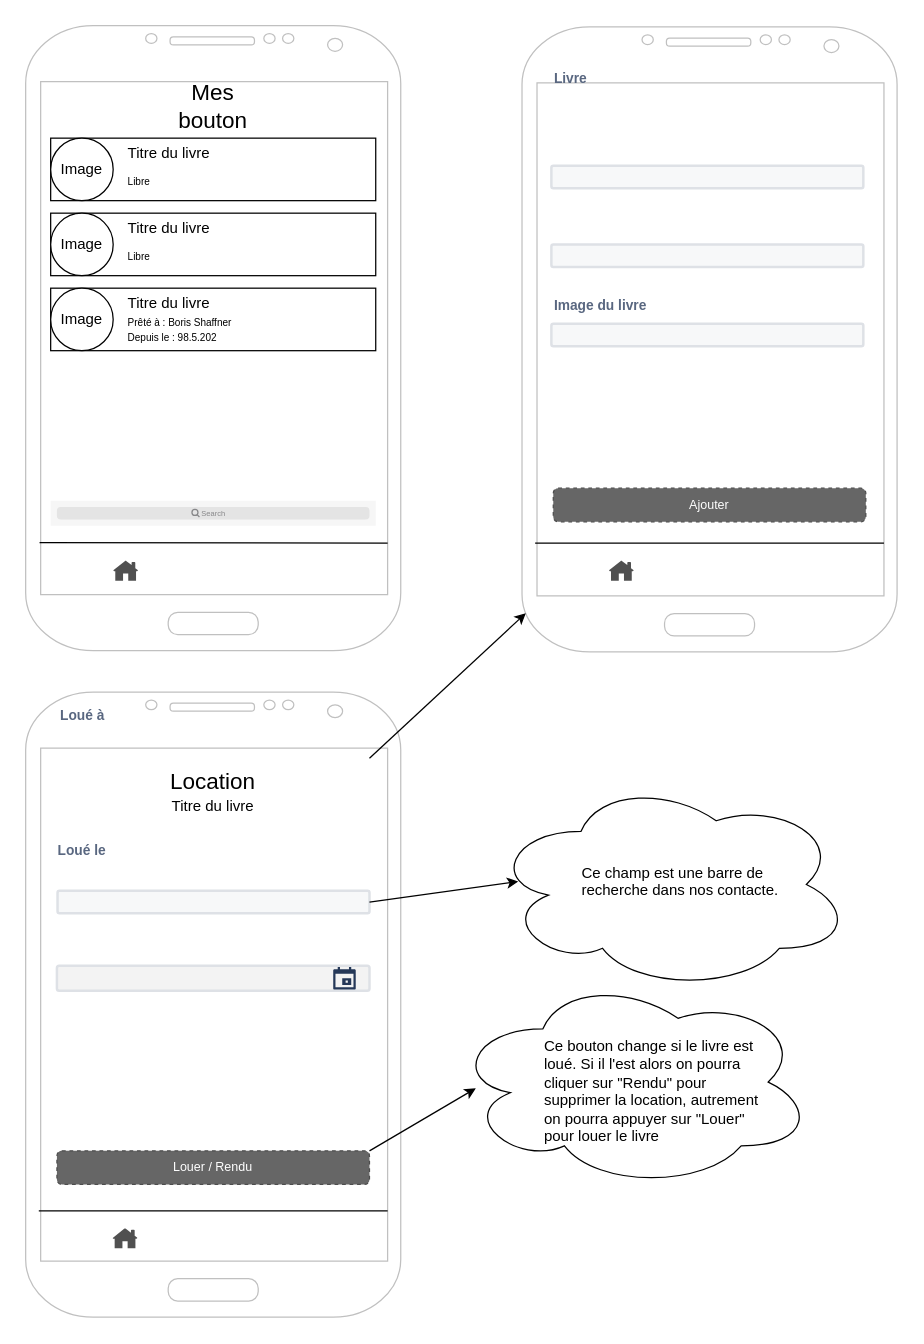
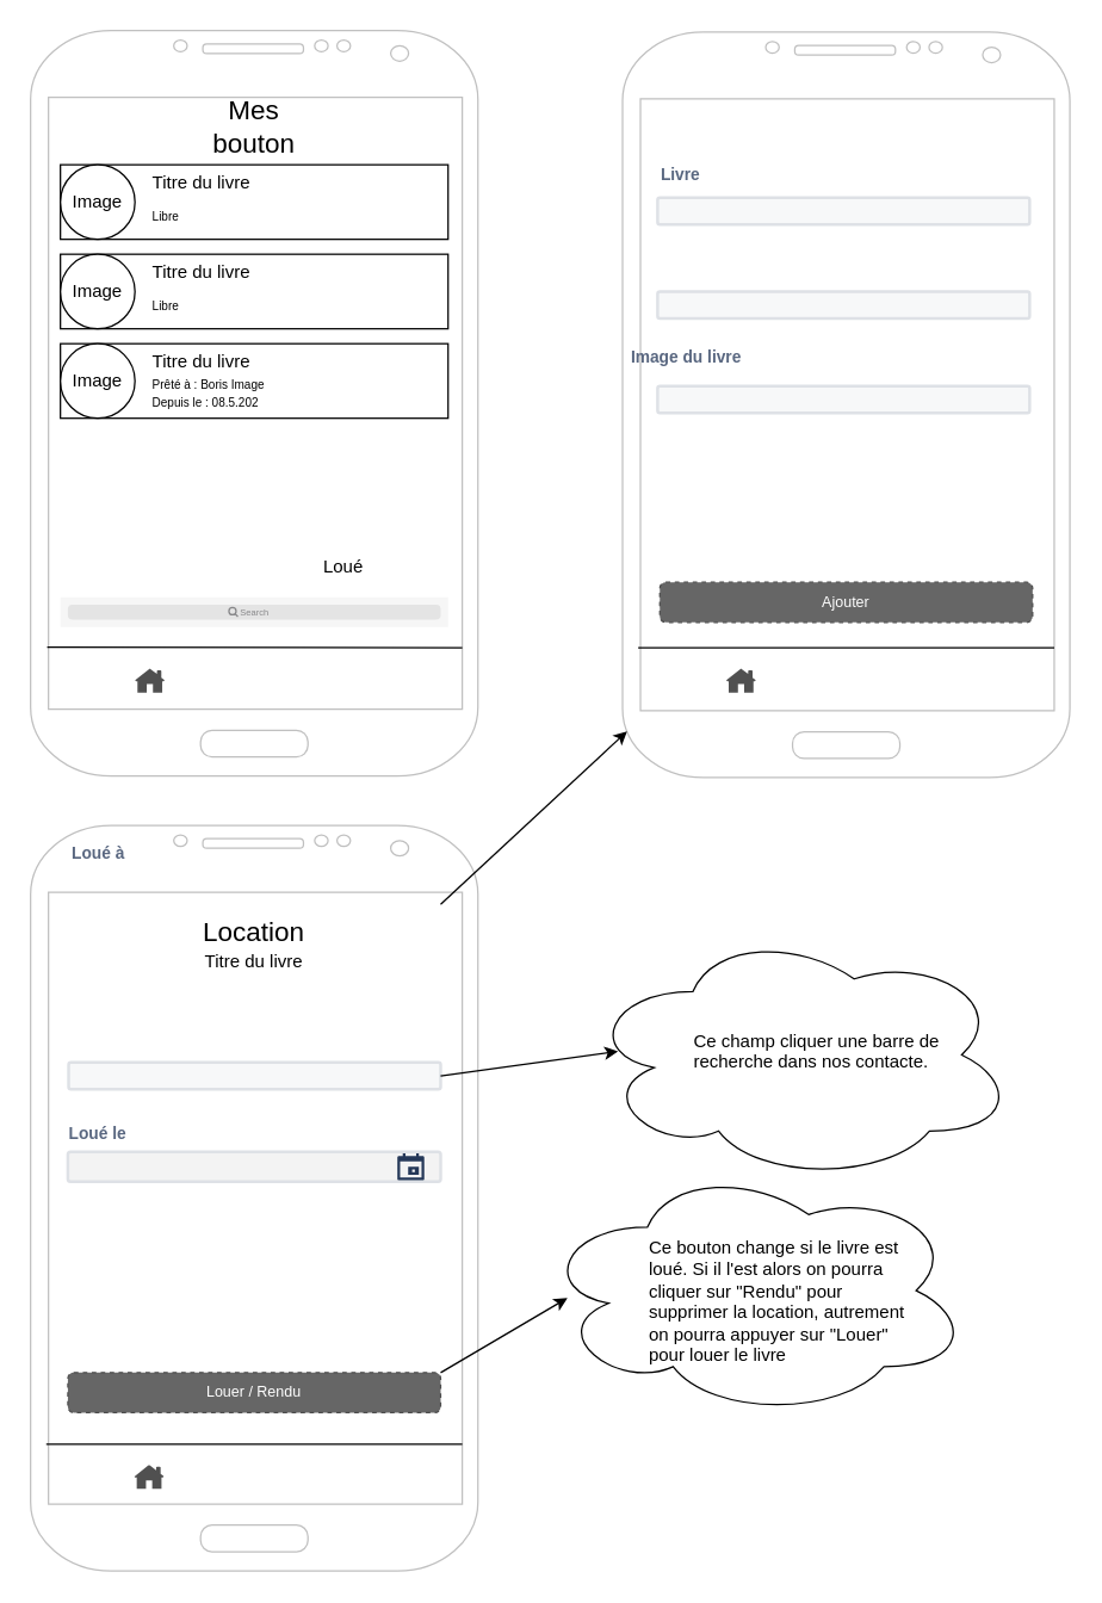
- <mxCell id="31" value="Livre" style="fillColor=none;strokeColor=none;html=1;fontSize=11;fontStyle=0;align=left;fontColor=#596780;fontStyle=1;fontSize=11" vertex="1" parent="1"><mxGeometry x="440.5" y="52" width="240" height="20" as="geometry" /></mxCell>
+ <mxCell id="31" value="Livre" style="fillColor=none;strokeColor=none;html=1;fontSize=11;fontStyle=0;align=left;fontColor=#596780;fontStyle=1;fontSize=11" vertex="1" parent="1"><mxGeometry x="440.5" y="107" width="240" height="20" as="geometry" /></mxCell>
- <mxCell id="35" value="Image du livre" style="fillColor=none;strokeColor=none;html=1;fontSize=11;fontStyle=0;align=left;fontColor=#596780;fontStyle=1;fontSize=11" vertex="1" parent="1"><mxGeometry x="440.5" y="233.5" width="240" height="20" as="geometry" /></mxCell>
+ <mxCell id="35" value="Image du livre" style="fillColor=none;strokeColor=none;html=1;fontSize=11;fontStyle=0;align=left;fontColor=#596780;fontStyle=1;fontSize=11" vertex="1" parent="1"><mxGeometry x="420.5" y="228.5" width="240" height="20" as="geometry" /></mxCell>
- <mxCell id="23" value="Prêté à : Boris Shaffner" style="text;html=1;strokeColor=none;fillColor=none;align=left;verticalAlign=middle;whiteSpace=wrap;rounded=0;fontSize=8;" vertex="1" parent="1"><mxGeometry x="100" y="243" width="90" height="30" as="geometry" /></mxCell>
+ <mxCell id="23" value="Prêté à : Boris Image" style="text;html=1;strokeColor=none;fillColor=none;align=left;verticalAlign=middle;whiteSpace=wrap;rounded=0;fontSize=8;" vertex="1" parent="1"><mxGeometry x="100" y="243" width="90" height="30" as="geometry" /></mxCell>
- <mxCell id="25" value="Depuis le : 98.5.202" style="text;html=1;strokeColor=none;fillColor=none;align=left;verticalAlign=middle;whiteSpace=wrap;rounded=0;fontSize=8;" vertex="1" parent="1"><mxGeometry x="100" y="255" width="90" height="30" as="geometry" /></mxCell>
+ <mxCell id="25" value="Depuis le : 08.5.202" style="text;html=1;strokeColor=none;fillColor=none;align=left;verticalAlign=middle;whiteSpace=wrap;rounded=0;fontSize=8;" vertex="1" parent="1"><mxGeometry x="100" y="255" width="90" height="30" as="geometry" /></mxCell>
+ <mxCell id="37" value="Loué" style="text;html=1;strokeColor=none;fillColor=none;align=center;verticalAlign=middle;whiteSpace=wrap;rounded=0;" vertex="1" parent="1"><mxGeometry x="199.5" y="365" width="60" height="30" as="geometry" /></mxCell>
- <mxCell id="46" value="Loué le" style="fillColor=none;strokeColor=none;html=1;fontSize=11;fontStyle=0;align=left;fontColor=#596780;fontStyle=1;fontSize=11" vertex="1" parent="1"><mxGeometry x="44" y="670" width="255" height="20" as="geometry" /></mxCell>
+ <mxCell id="46" value="Loué le" style="fillColor=none;strokeColor=none;html=1;fontSize=11;fontStyle=0;align=left;fontColor=#596780;fontStyle=1;fontSize=11" vertex="1" parent="1"><mxGeometry x="44" y="750" width="255" height="20" as="geometry" /></mxCell>
- <mxCell id="53" value="Ce champ est une barre de recherche dans nos contacte." style="text;html=1;strokeColor=none;fillColor=none;spacing=5;spacingTop=-20;whiteSpace=wrap;overflow=hidden;rounded=0;" vertex="1" parent="1"><mxGeometry x="460" y="701" width="190" height="40" as="geometry" /></mxCell>
+ <mxCell id="53" value="Ce champ cliquer une barre de recherche dans nos contacte." style="text;html=1;strokeColor=none;fillColor=none;spacing=5;spacingTop=-20;whiteSpace=wrap;overflow=hidden;rounded=0;" vertex="1" parent="1"><mxGeometry x="460" y="701" width="190" height="40" as="geometry" /></mxCell>
